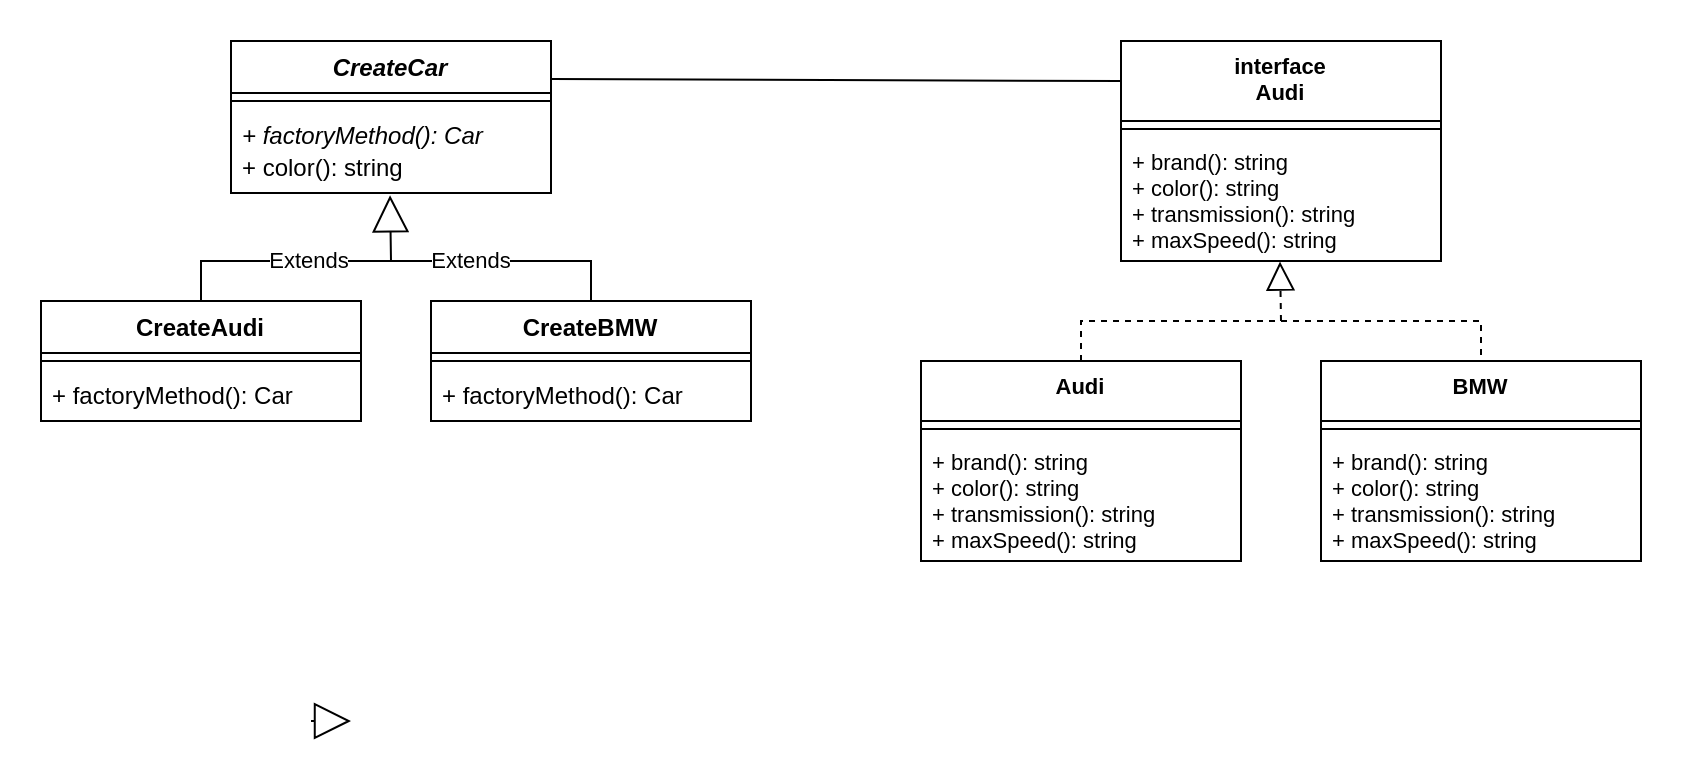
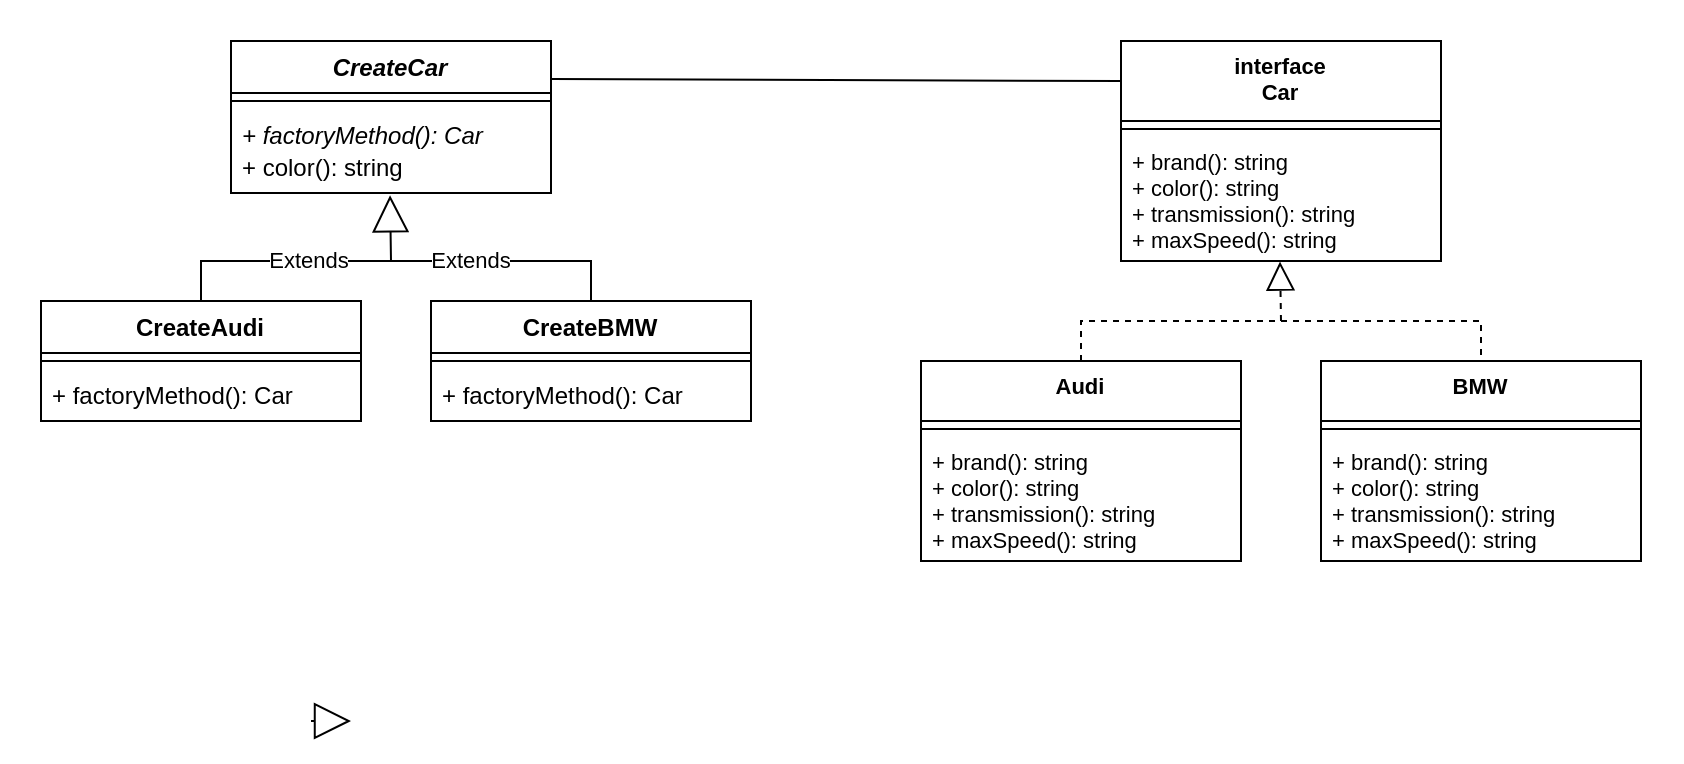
- <mxCell id="15" value="interface&#10;Audi" style="swimlane;fontStyle=1;align=center;verticalAlign=top;childLayout=stackLayout;horizontal=1;startSize=40;horizontalStack=0;resizeParent=1;resizeParentMax=0;resizeLast=0;collapsible=1;marginBottom=0;fontSize=11;" vertex="1" parent="1"><mxGeometry x="560" y="20" width="160" height="110" as="geometry" /></mxCell>
+ <mxCell id="15" value="interface&#10;Car" style="swimlane;fontStyle=1;align=center;verticalAlign=top;childLayout=stackLayout;horizontal=1;startSize=40;horizontalStack=0;resizeParent=1;resizeParentMax=0;resizeLast=0;collapsible=1;marginBottom=0;fontSize=11;" vertex="1" parent="1"><mxGeometry x="560" y="20" width="160" height="110" as="geometry" /></mxCell>
